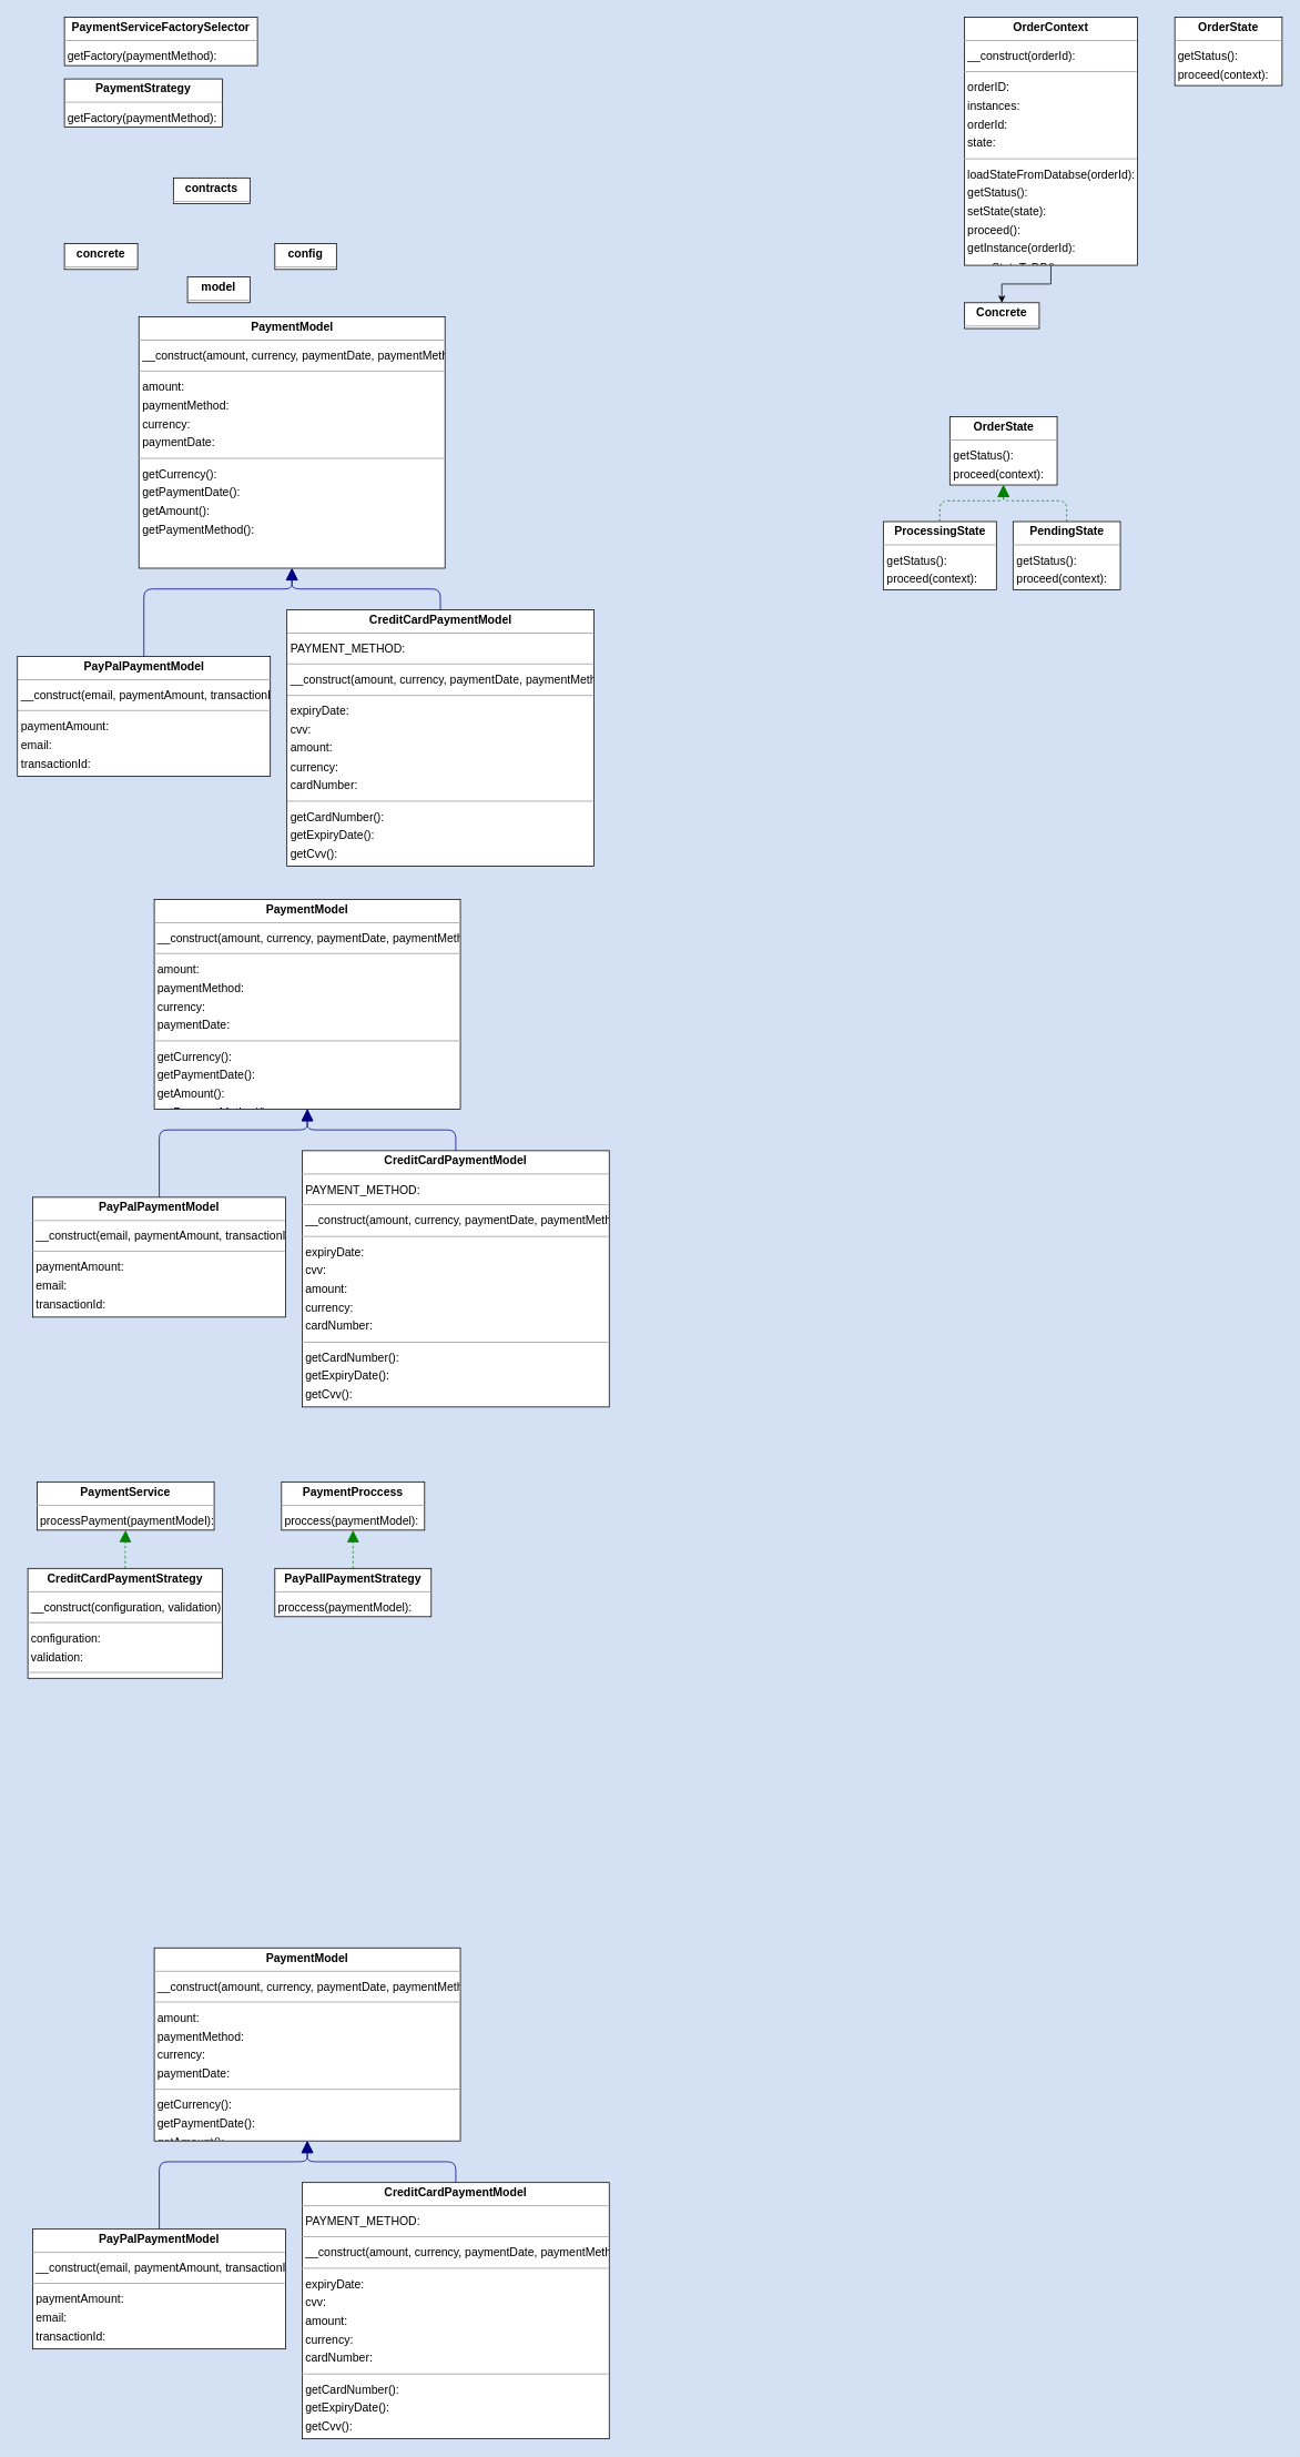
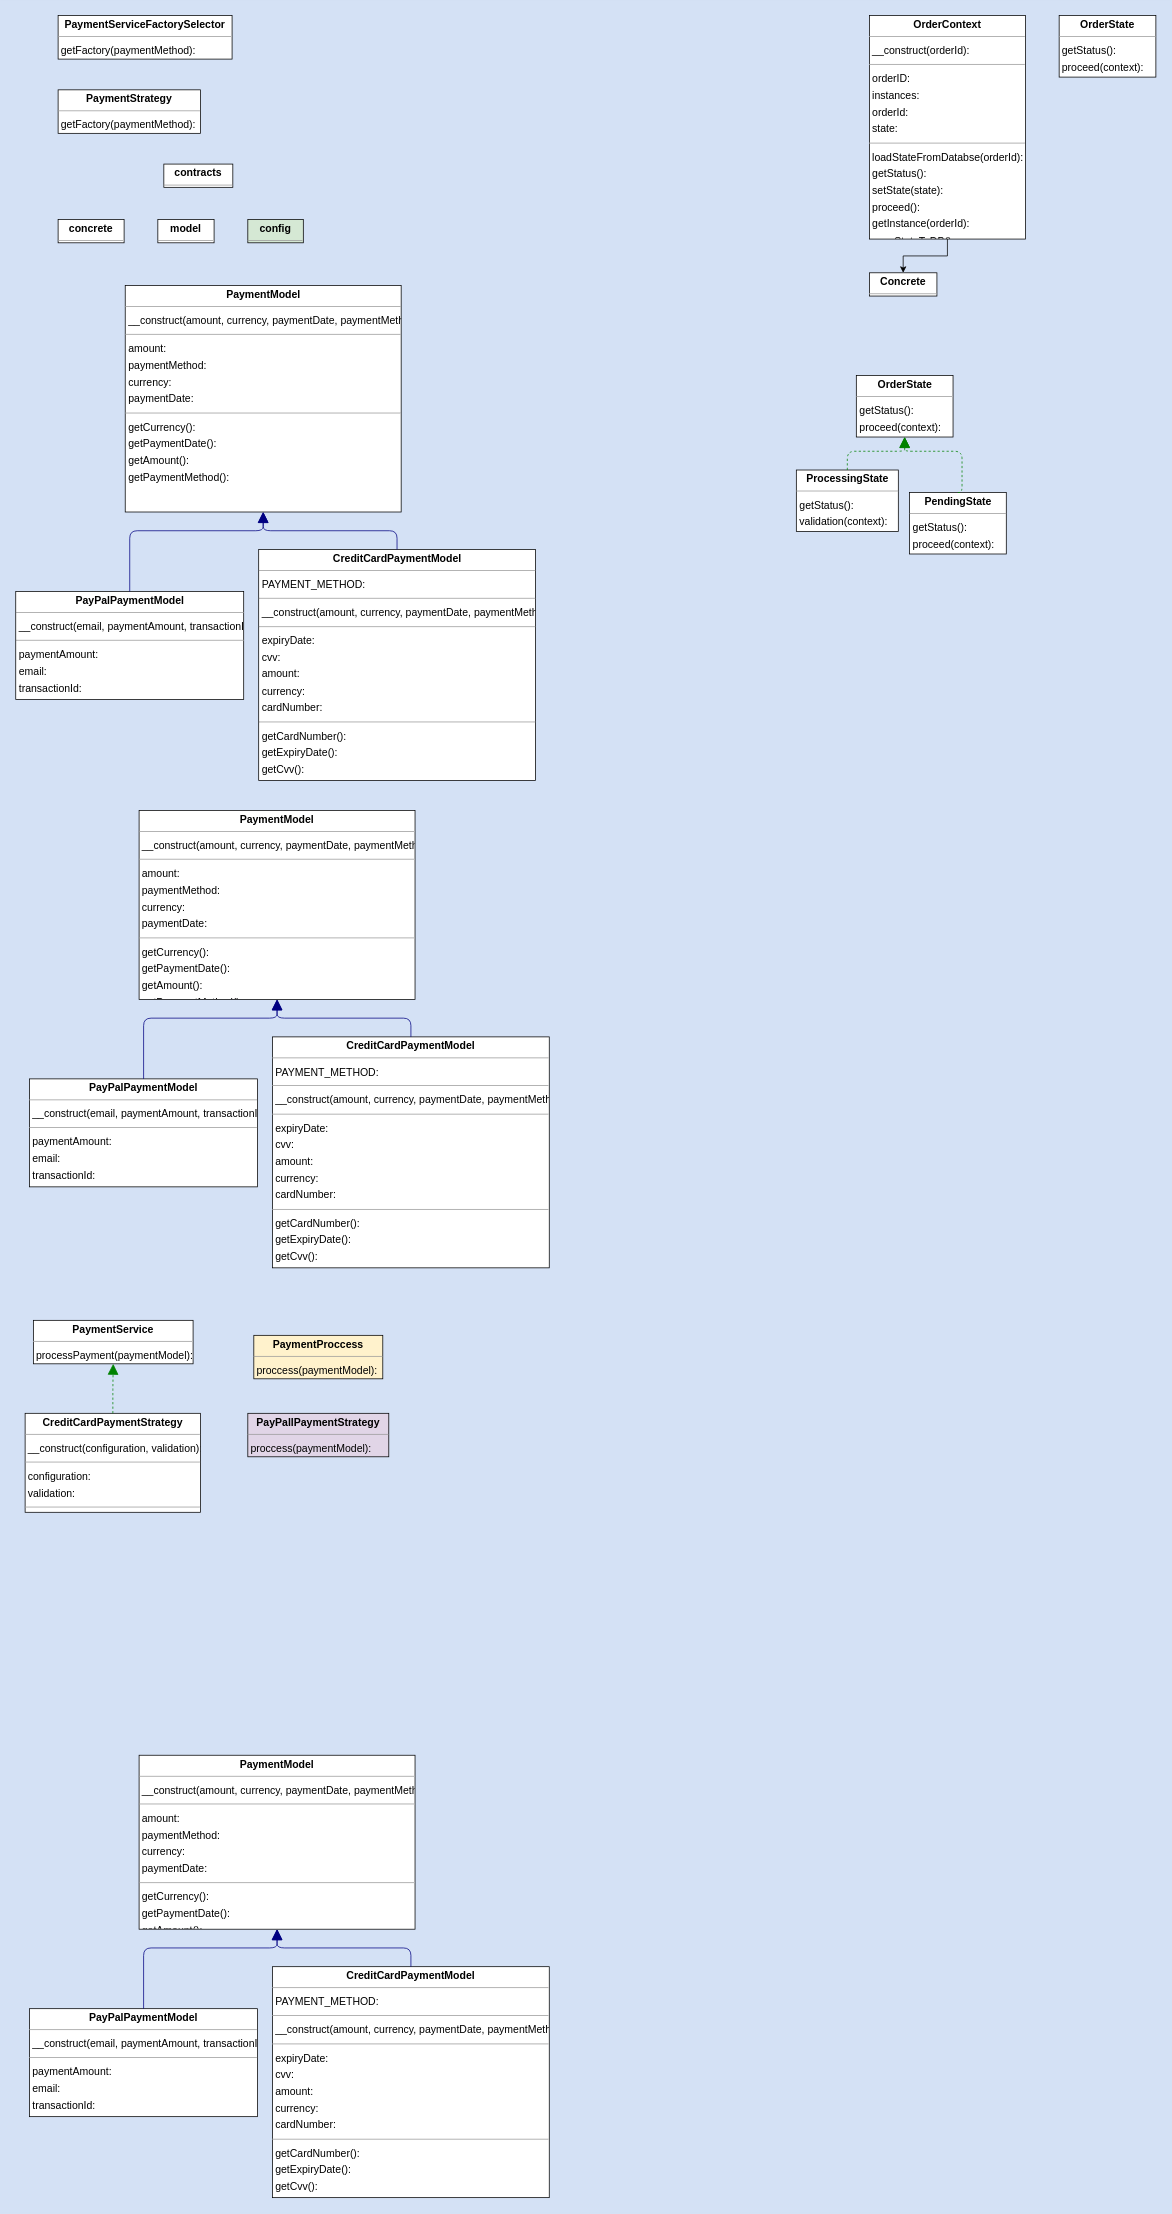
- <mxCell id="3" value="&lt;p style=&quot;margin:0px;margin-top:4px;text-align:center;&quot;&gt;&lt;b&gt;PaymentStrategy&lt;/b&gt;&lt;/p&gt;&lt;hr size=&quot;1&quot;/&gt;&lt;p style=&quot;margin:0 0 0 4px;line-height:1.6;&quot;&gt; getFactory(paymentMethod): &lt;/p&gt;" style="verticalAlign=top;align=left;overflow=fill;fontSize=14;fontFamily=Helvetica;html=1;rounded=0;shadow=0;comic=0;labelBackgroundColor=none;strokeWidth=1;" vertex="1" parent="1"><mxGeometry x="77" y="94" width="190" height="58" as="geometry" /></mxCell>
+ <mxCell id="3" value="&lt;p style=&quot;margin:0px;margin-top:4px;text-align:center;&quot;&gt;&lt;b&gt;PaymentStrategy&lt;/b&gt;&lt;/p&gt;&lt;hr size=&quot;1&quot;/&gt;&lt;p style=&quot;margin:0 0 0 4px;line-height:1.6;&quot;&gt; getFactory(paymentMethod): &lt;/p&gt;" style="verticalAlign=top;align=left;overflow=fill;fontSize=14;fontFamily=Helvetica;html=1;rounded=0;shadow=0;comic=0;labelBackgroundColor=none;strokeWidth=1;" vertex="1" parent="1"><mxGeometry x="77" y="119" width="190" height="58" as="geometry" /></mxCell>
- <mxCell id="6" value="&lt;p style=&quot;margin:0px;margin-top:4px;text-align:center;&quot;&gt;&lt;b&gt;contracts&lt;/b&gt;&lt;/p&gt;&lt;hr size=&quot;1&quot;/&gt;" style="verticalAlign=top;align=left;overflow=fill;fontSize=14;fontFamily=Helvetica;html=1;rounded=0;shadow=0;comic=0;labelBackgroundColor=none;strokeWidth=1;" vertex="1" parent="1"><mxGeometry x="208" y="213" width="92" height="31" as="geometry" /></mxCell>
+ <mxCell id="6" value="&lt;p style=&quot;margin:0px;margin-top:4px;text-align:center;&quot;&gt;&lt;b&gt;contracts&lt;/b&gt;&lt;/p&gt;&lt;hr size=&quot;1&quot;/&gt;" style="verticalAlign=top;align=left;overflow=fill;fontSize=14;fontFamily=Helvetica;html=1;rounded=0;shadow=0;comic=0;labelBackgroundColor=none;strokeWidth=1;" vertex="1" parent="1"><mxGeometry x="218" y="218" width="92" height="31" as="geometry" /></mxCell>
- <mxCell id="5" value="&lt;p style=&quot;margin:0px;margin-top:4px;text-align:center;&quot;&gt;&lt;b&gt;config&lt;/b&gt;&lt;/p&gt;&lt;hr size=&quot;1&quot;/&gt;" style="verticalAlign=top;align=left;overflow=fill;fontSize=14;fontFamily=Helvetica;html=1;rounded=0;shadow=0;comic=0;labelBackgroundColor=none;strokeWidth=1;" vertex="1" parent="1"><mxGeometry x="330" y="292" width="74" height="31" as="geometry" /></mxCell>
+ <mxCell id="5" value="&lt;p style=&quot;margin:0px;margin-top:4px;text-align:center;&quot;&gt;&lt;b&gt;config&lt;/b&gt;&lt;/p&gt;&lt;hr size=&quot;1&quot;/&gt;" style="verticalAlign=top;align=left;overflow=fill;fontSize=14;fontFamily=Helvetica;html=1;rounded=0;shadow=0;comic=0;labelBackgroundColor=none;strokeWidth=1;fillColor=#d5e8d4;" vertex="1" parent="1"><mxGeometry x="330" y="292" width="74" height="31" as="geometry" /></mxCell>
- <mxCell id="7" value="&lt;p style=&quot;margin:0px;margin-top:4px;text-align:center;&quot;&gt;&lt;b&gt;model&lt;/b&gt;&lt;/p&gt;&lt;hr size=&quot;1&quot;/&gt;" style="verticalAlign=top;align=left;overflow=fill;fontSize=14;fontFamily=Helvetica;html=1;rounded=0;shadow=0;comic=0;labelBackgroundColor=none;strokeWidth=1;" vertex="1" parent="1"><mxGeometry x="225" y="332" width="75" height="31" as="geometry" /></mxCell>
+ <mxCell id="7" value="&lt;p style=&quot;margin:0px;margin-top:4px;text-align:center;&quot;&gt;&lt;b&gt;model&lt;/b&gt;&lt;/p&gt;&lt;hr size=&quot;1&quot;/&gt;" style="verticalAlign=top;align=left;overflow=fill;fontSize=14;fontFamily=Helvetica;html=1;rounded=0;shadow=0;comic=0;labelBackgroundColor=none;strokeWidth=1;" vertex="1" parent="1"><mxGeometry x="210" y="292" width="75" height="31" as="geometry" /></mxCell>
- <mxCell id="35" value="&lt;p style=&quot;margin:0px;margin-top:4px;text-align:center;&quot;&gt;&lt;b&gt;ProcessingState&lt;/b&gt;&lt;/p&gt;&lt;hr size=&quot;1&quot;/&gt;&lt;p style=&quot;margin:0 0 0 4px;line-height:1.6;&quot;&gt; getStatus(): &lt;br/&gt; proceed(context): &lt;/p&gt;" style="verticalAlign=top;align=left;overflow=fill;fontSize=14;fontFamily=Helvetica;html=1;rounded=0;shadow=0;comic=0;labelBackgroundColor=none;strokeWidth=1;" vertex="1" parent="1"><mxGeometry x="1061.5" y="626" width="136" height="82" as="geometry" /></mxCell>
+ <mxCell id="35" value="&lt;p style=&quot;margin:0px;margin-top:4px;text-align:center;&quot;&gt;&lt;b&gt;ProcessingState&lt;/b&gt;&lt;/p&gt;&lt;hr size=&quot;1&quot;/&gt;&lt;p style=&quot;margin:0 0 0 4px;line-height:1.6;&quot;&gt; getStatus(): &lt;br/&gt; validation(context): &lt;/p&gt;" style="verticalAlign=top;align=left;overflow=fill;fontSize=14;fontFamily=Helvetica;html=1;rounded=0;shadow=0;comic=0;labelBackgroundColor=none;strokeWidth=1;" vertex="1" parent="1"><mxGeometry x="1061.5" y="626" width="136" height="82" as="geometry" /></mxCell>
- <mxCell id="34" value="&lt;p style=&quot;margin:0px;margin-top:4px;text-align:center;&quot;&gt;&lt;b&gt;PendingState&lt;/b&gt;&lt;/p&gt;&lt;hr size=&quot;1&quot;/&gt;&lt;p style=&quot;margin:0 0 0 4px;line-height:1.6;&quot;&gt; getStatus(): &lt;br/&gt; proceed(context): &lt;/p&gt;" style="verticalAlign=top;align=left;overflow=fill;fontSize=14;fontFamily=Helvetica;html=1;rounded=0;shadow=0;comic=0;labelBackgroundColor=none;strokeWidth=1;" vertex="1" parent="1"><mxGeometry x="1217.5" y="626" width="129" height="82" as="geometry" /></mxCell>
+ <mxCell id="34" value="&lt;p style=&quot;margin:0px;margin-top:4px;text-align:center;&quot;&gt;&lt;b&gt;PendingState&lt;/b&gt;&lt;/p&gt;&lt;hr size=&quot;1&quot;/&gt;&lt;p style=&quot;margin:0 0 0 4px;line-height:1.6;&quot;&gt; getStatus(): &lt;br/&gt; proceed(context): &lt;/p&gt;" style="verticalAlign=top;align=left;overflow=fill;fontSize=14;fontFamily=Helvetica;html=1;rounded=0;shadow=0;comic=0;labelBackgroundColor=none;strokeWidth=1;" vertex="1" parent="1"><mxGeometry x="1212.5" y="656" width="129" height="82" as="geometry" /></mxCell>
- <mxCell id="21" value="&lt;p style=&quot;margin:0px;margin-top:4px;text-align:center;&quot;&gt;&lt;b&gt;PaymentService&lt;/b&gt;&lt;/p&gt;&lt;hr size=&quot;1&quot;/&gt;&lt;p style=&quot;margin:0 0 0 4px;line-height:1.6;&quot;&gt; processPayment(paymentModel): &lt;/p&gt;" style="verticalAlign=top;align=left;overflow=fill;fontSize=14;fontFamily=Helvetica;html=1;rounded=0;shadow=0;comic=0;labelBackgroundColor=none;strokeWidth=1;" vertex="1" parent="1"><mxGeometry x="44" y="1780" width="213" height="58" as="geometry" /></mxCell>
+ <mxCell id="21" value="&lt;p style=&quot;margin:0px;margin-top:4px;text-align:center;&quot;&gt;&lt;b&gt;PaymentService&lt;/b&gt;&lt;/p&gt;&lt;hr size=&quot;1&quot;/&gt;&lt;p style=&quot;margin:0 0 0 4px;line-height:1.6;&quot;&gt; processPayment(paymentModel): &lt;/p&gt;" style="verticalAlign=top;align=left;overflow=fill;fontSize=14;fontFamily=Helvetica;html=1;rounded=0;shadow=0;comic=0;labelBackgroundColor=none;strokeWidth=1;" vertex="1" parent="1"><mxGeometry x="44" y="1760" width="213" height="58" as="geometry" /></mxCell>
- <mxCell id="20" value="&lt;p style=&quot;margin:0px;margin-top:4px;text-align:center;&quot;&gt;&lt;b&gt;PaymentProccess&lt;/b&gt;&lt;/p&gt;&lt;hr size=&quot;1&quot;/&gt;&lt;p style=&quot;margin:0 0 0 4px;line-height:1.6;&quot;&gt; proccess(paymentModel): &lt;/p&gt;" style="verticalAlign=top;align=left;overflow=fill;fontSize=14;fontFamily=Helvetica;html=1;rounded=0;shadow=0;comic=0;labelBackgroundColor=none;strokeWidth=1;" vertex="1" parent="1"><mxGeometry x="338" y="1780" width="172" height="58" as="geometry" /></mxCell>
+ <mxCell id="20" value="&lt;p style=&quot;margin:0px;margin-top:4px;text-align:center;&quot;&gt;&lt;b&gt;PaymentProccess&lt;/b&gt;&lt;/p&gt;&lt;hr size=&quot;1&quot;/&gt;&lt;p style=&quot;margin:0 0 0 4px;line-height:1.6;&quot;&gt; proccess(paymentModel): &lt;/p&gt;" style="verticalAlign=top;align=left;overflow=fill;fontSize=14;fontFamily=Helvetica;html=1;rounded=0;shadow=0;comic=0;labelBackgroundColor=none;strokeWidth=1;fillColor=#fff2cc;" vertex="1" parent="1"><mxGeometry x="338" y="1780" width="172" height="58" as="geometry" /></mxCell>
- <mxCell id="23" value="" style="html=1;rounded=1;edgeStyle=orthogonalEdgeStyle;dashed=1;startArrow=none;endArrow=block;endSize=12;strokeColor=#008200;exitX=0.500;exitY=0.001;exitDx=0;exitDy=0;entryX=0.500;entryY=1.001;entryDx=0;entryDy=0;" edge="1" parent="1" source="19" target="20"><mxGeometry width="50" height="50" relative="1" as="geometry"><Array as="points" /></mxGeometry></mxCell>
- <mxCell id="19" value="&lt;p style=&quot;margin:0px;margin-top:4px;text-align:center;&quot;&gt;&lt;b&gt;PayPallPaymentStrategy&lt;/b&gt;&lt;/p&gt;&lt;hr size=&quot;1&quot;/&gt;&lt;p style=&quot;margin:0 0 0 4px;line-height:1.6;&quot;&gt; proccess(paymentModel): &lt;/p&gt;" style="verticalAlign=top;align=left;overflow=fill;fontSize=14;fontFamily=Helvetica;html=1;rounded=0;shadow=0;comic=0;labelBackgroundColor=none;strokeWidth=1;" vertex="1" parent="1"><mxGeometry x="330" y="1884" width="188" height="58" as="geometry" /></mxCell>
+ <mxCell id="19" value="&lt;p style=&quot;margin:0px;margin-top:4px;text-align:center;&quot;&gt;&lt;b&gt;PayPallPaymentStrategy&lt;/b&gt;&lt;/p&gt;&lt;hr size=&quot;1&quot;/&gt;&lt;p style=&quot;margin:0 0 0 4px;line-height:1.6;&quot;&gt; proccess(paymentModel): &lt;/p&gt;" style="verticalAlign=top;align=left;overflow=fill;fontSize=14;fontFamily=Helvetica;html=1;rounded=0;shadow=0;comic=0;labelBackgroundColor=none;strokeWidth=1;fillColor=#e1d5e7;" vertex="1" parent="1"><mxGeometry x="330" y="1884" width="188" height="58" as="geometry" /></mxCell>
